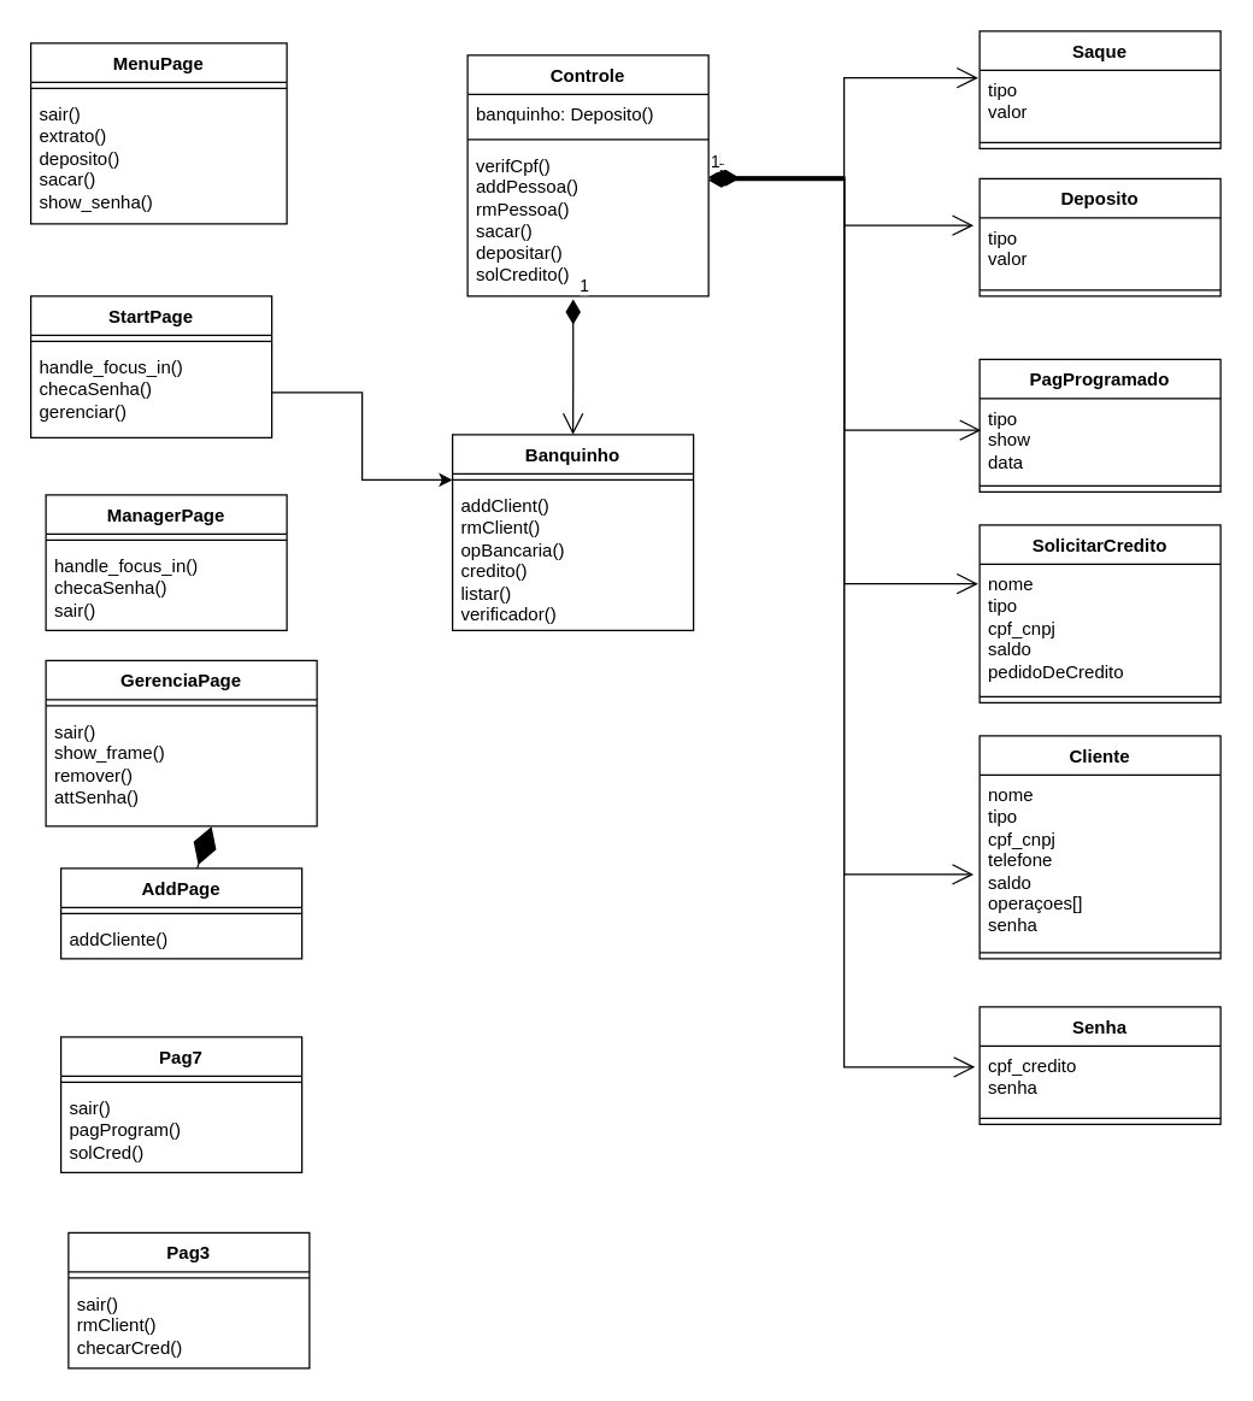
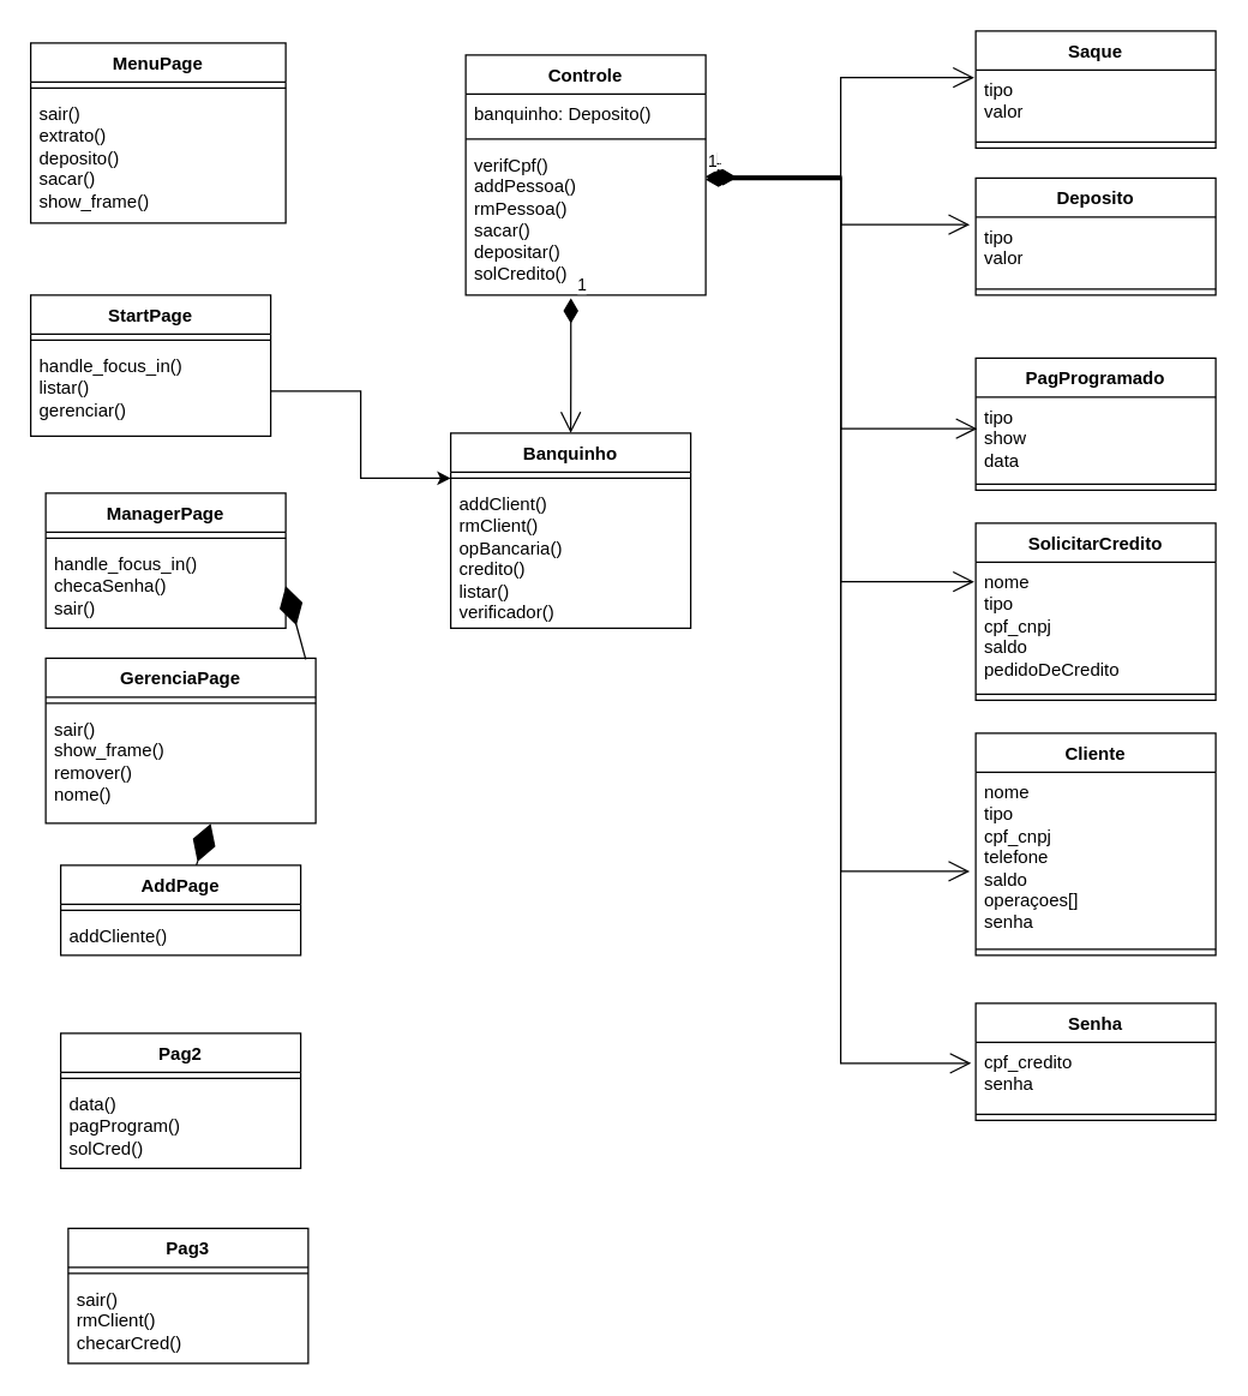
- <mxCell id="45" value="sair()&lt;br&gt;extrato()&lt;br&gt;deposito()&lt;br&gt;sacar()&lt;br&gt;show_senha()" style="text;strokeColor=none;fillColor=none;align=left;verticalAlign=top;spacingLeft=4;spacingRight=4;overflow=hidden;rotatable=0;points=[[0,0.5],[1,0.5]];portConstraint=eastwest;whiteSpace=wrap;html=1;" parent="43" vertex="1"><mxGeometry y="34" width="170" height="86" as="geometry" /></mxCell>
+ <mxCell id="45" value="sair()&lt;br&gt;extrato()&lt;br&gt;deposito()&lt;br&gt;sacar()&lt;br&gt;show_frame()" style="text;strokeColor=none;fillColor=none;align=left;verticalAlign=top;spacingLeft=4;spacingRight=4;overflow=hidden;rotatable=0;points=[[0,0.5],[1,0.5]];portConstraint=eastwest;whiteSpace=wrap;html=1;" parent="43" vertex="1"><mxGeometry y="34" width="170" height="86" as="geometry" /></mxCell>
- <mxCell id="42" value="&lt;div&gt;handle_focus_in()&lt;/div&gt;&lt;div&gt;checaSenha()&lt;/div&gt;&lt;div&gt;gerenciar()&lt;br&gt;&lt;/div&gt;" style="text;strokeColor=none;fillColor=none;align=left;verticalAlign=top;spacingLeft=4;spacingRight=4;overflow=hidden;rotatable=0;points=[[0,0.5],[1,0.5]];portConstraint=eastwest;whiteSpace=wrap;html=1;" parent="40" vertex="1"><mxGeometry y="34" width="160" height="60" as="geometry" /></mxCell>
+ <mxCell id="42" value="&lt;div&gt;handle_focus_in()&lt;/div&gt;&lt;div&gt;listar()&lt;/div&gt;&lt;div&gt;gerenciar()&lt;br&gt;&lt;/div&gt;" style="text;strokeColor=none;fillColor=none;align=left;verticalAlign=top;spacingLeft=4;spacingRight=4;overflow=hidden;rotatable=0;points=[[0,0.5],[1,0.5]];portConstraint=eastwest;whiteSpace=wrap;html=1;" parent="40" vertex="1"><mxGeometry y="34" width="160" height="60" as="geometry" /></mxCell>
+ <mxCell id="56" value="" style="endArrow=diamondThin;endFill=1;endSize=24;html=1;rounded=0;entryX=1;entryY=0.5;entryDx=0;entryDy=0;exitX=0.963;exitY=0.007;exitDx=0;exitDy=0;exitPerimeter=0;" edge="1" parent="1" source="37" target="36"><mxGeometry width="160" relative="1" as="geometry"><mxPoint x="195" y="248" as="sourcePoint" /><mxPoint x="211" y="220" as="targetPoint" /></mxGeometry></mxCell>
- <mxCell id="39" value="sair()&lt;br&gt;show_frame()&lt;br&gt;remover()&lt;br&gt;attSenha()" style="text;strokeColor=none;fillColor=none;align=left;verticalAlign=top;spacingLeft=4;spacingRight=4;overflow=hidden;rotatable=0;points=[[0,0.5],[1,0.5]];portConstraint=eastwest;whiteSpace=wrap;html=1;" parent="37" vertex="1"><mxGeometry y="34" width="180" height="76" as="geometry" /></mxCell>
+ <mxCell id="39" value="sair()&lt;br&gt;show_frame()&lt;br&gt;remover()&lt;br&gt;nome()" style="text;strokeColor=none;fillColor=none;align=left;verticalAlign=top;spacingLeft=4;spacingRight=4;overflow=hidden;rotatable=0;points=[[0,0.5],[1,0.5]];portConstraint=eastwest;whiteSpace=wrap;html=1;" parent="37" vertex="1"><mxGeometry y="34" width="180" height="76" as="geometry" /></mxCell>
- <mxCell id="49" value="Pag7" style="swimlane;fontStyle=1;align=center;verticalAlign=top;childLayout=stackLayout;horizontal=1;startSize=26;horizontalStack=0;resizeParent=1;resizeParentMax=0;resizeLast=0;collapsible=1;marginBottom=0;whiteSpace=wrap;html=1;" vertex="1" parent="1"><mxGeometry x="40" y="688" width="160" height="90" as="geometry" /></mxCell>
+ <mxCell id="49" value="Pag2" style="swimlane;fontStyle=1;align=center;verticalAlign=top;childLayout=stackLayout;horizontal=1;startSize=26;horizontalStack=0;resizeParent=1;resizeParentMax=0;resizeLast=0;collapsible=1;marginBottom=0;whiteSpace=wrap;html=1;" vertex="1" parent="1"><mxGeometry x="40" y="688" width="160" height="90" as="geometry" /></mxCell>
- <mxCell id="51" value="sair()&lt;br&gt;pagProgram()&lt;br&gt;solCred()" style="text;strokeColor=none;fillColor=none;align=left;verticalAlign=top;spacingLeft=4;spacingRight=4;overflow=hidden;rotatable=0;points=[[0,0.5],[1,0.5]];portConstraint=eastwest;whiteSpace=wrap;html=1;" vertex="1" parent="49"><mxGeometry y="34" width="160" height="56" as="geometry" /></mxCell>
+ <mxCell id="51" value="data()&lt;br&gt;pagProgram()&lt;br&gt;solCred()" style="text;strokeColor=none;fillColor=none;align=left;verticalAlign=top;spacingLeft=4;spacingRight=4;overflow=hidden;rotatable=0;points=[[0,0.5],[1,0.5]];portConstraint=eastwest;whiteSpace=wrap;html=1;" vertex="1" parent="49"><mxGeometry y="34" width="160" height="56" as="geometry" /></mxCell>
